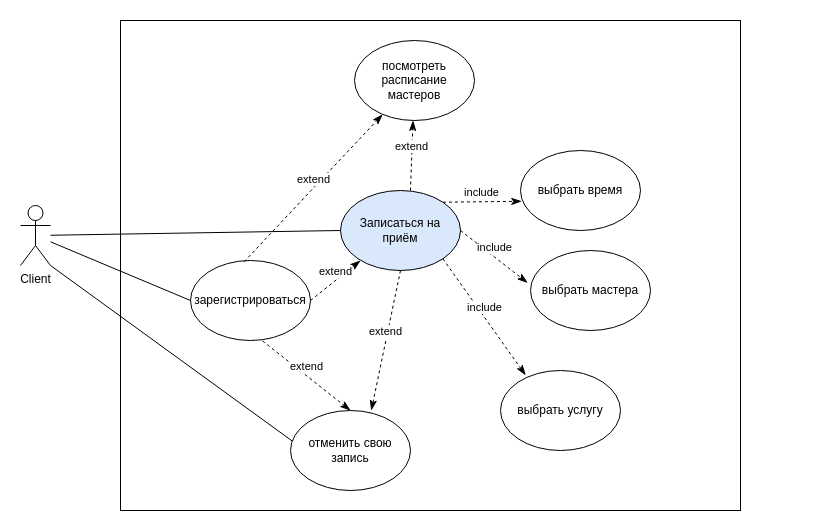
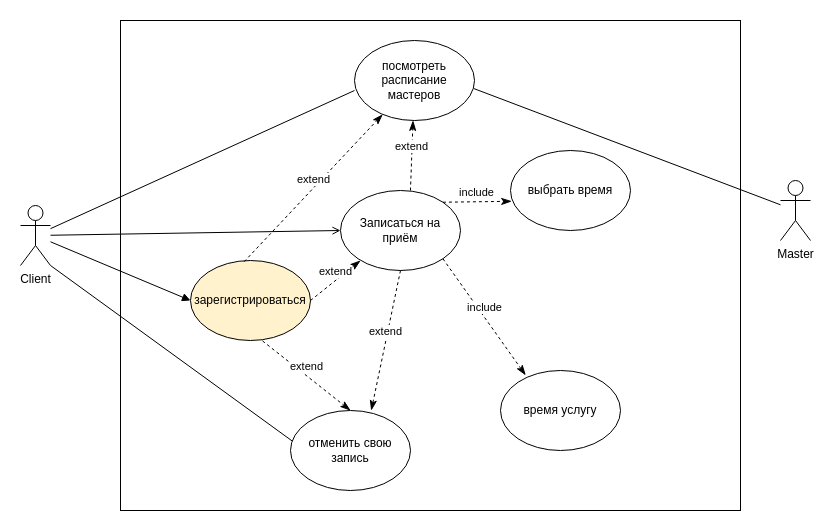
+ <mxCell id="9" value="" style="endArrow=none;html=1;rounded=0;exitX=0.993;exitY=0.6;exitDx=0;exitDy=0;exitPerimeter=0;" edge="1" parent="1" source="6" target="4"><mxGeometry width="50" height="50" relative="1" as="geometry"><mxPoint x="390" y="230" as="sourcePoint" /><mxPoint x="440" y="180" as="targetPoint" /></mxGeometry></mxCell>
+ <mxCell id="8" value="" style="endArrow=none;html=1;rounded=0;entryX=0;entryY=0.625;entryDx=0;entryDy=0;entryPerimeter=0;" edge="1" parent="1" source="3" target="6"><mxGeometry width="50" height="50" relative="1" as="geometry"><mxPoint x="390" y="230" as="sourcePoint" /><mxPoint x="440" y="180" as="targetPoint" /></mxGeometry></mxCell>
- <mxCell id="10" value="выбрать время" style="ellipse;whiteSpace=wrap;html=1;" vertex="1" parent="1"><mxGeometry x="520" y="150" width="120" height="80" as="geometry" /></mxCell>
+ <mxCell id="10" value="выбрать время" style="ellipse;whiteSpace=wrap;html=1;" vertex="1" parent="1"><mxGeometry x="510" y="150" width="120" height="80" as="geometry" /></mxCell>
+ <mxCell id="4" value="Master" style="shape=umlActor;verticalLabelPosition=bottom;verticalAlign=top;html=1;outlineConnect=0;" vertex="1" parent="1"><mxGeometry x="780" y="180" width="30" height="60" as="geometry" /></mxCell>
- <mxCell id="7" value="" style="endArrow=none;html=1;rounded=0;entryX=0;entryY=0.5;entryDx=0;entryDy=0;" edge="1" parent="1" source="3" target="5"><mxGeometry width="50" height="50" relative="1" as="geometry"><mxPoint x="390" y="230" as="sourcePoint" /><mxPoint x="440" y="180" as="targetPoint" /></mxGeometry></mxCell>
+ <mxCell id="7" value="" style="endArrow=open;html=1;rounded=0;entryX=0;entryY=0.5;entryDx=0;entryDy=0;" edge="1" parent="1" source="3" target="5"><mxGeometry width="50" height="50" relative="1" as="geometry"><mxPoint x="390" y="230" as="sourcePoint" /><mxPoint x="440" y="180" as="targetPoint" /></mxGeometry></mxCell>
- <mxCell id="5" value="Записаться на приём" style="ellipse;whiteSpace=wrap;html=1;fillColor=#dae8fc;" vertex="1" parent="1"><mxGeometry x="340" y="190" width="120" height="80" as="geometry" /></mxCell>
+ <mxCell id="5" value="Записаться на приём" style="ellipse;whiteSpace=wrap;html=1;" vertex="1" parent="1"><mxGeometry x="340" y="190" width="120" height="80" as="geometry" /></mxCell>
- <mxCell id="14" value="include" style="html=1;verticalAlign=bottom;endArrow=classicThin;dashed=1;endSize=8;curved=0;rounded=0;exitX=1;exitY=0.5;exitDx=0;exitDy=0;entryX=-0.023;entryY=0.405;entryDx=0;entryDy=0;entryPerimeter=0;endFill=1;" edge="1" parent="1" source="5" target="12"><mxGeometry relative="1" as="geometry"><mxPoint x="342" y="252" as="sourcePoint" /><mxPoint x="411" y="221" as="targetPoint" /></mxGeometry></mxCell>
- <mxCell id="12" value="выбрать мастера" style="ellipse;whiteSpace=wrap;html=1;" vertex="1" parent="1"><mxGeometry x="530" y="250" width="120" height="80" as="geometry" /></mxCell>
- <mxCell id="21" value="" style="endArrow=none;html=1;rounded=0;entryX=0;entryY=0.5;entryDx=0;entryDy=0;" edge="1" parent="1" source="3" target="20"><mxGeometry width="50" height="50" relative="1" as="geometry"><mxPoint x="390" y="330" as="sourcePoint" /><mxPoint x="440" y="280" as="targetPoint" /></mxGeometry></mxCell>
+ <mxCell id="21" value="" style="endArrow=block;html=1;rounded=0;entryX=0;entryY=0.5;entryDx=0;entryDy=0;" edge="1" parent="1" source="3" target="20"><mxGeometry width="50" height="50" relative="1" as="geometry"><mxPoint x="390" y="330" as="sourcePoint" /><mxPoint x="440" y="280" as="targetPoint" /></mxGeometry></mxCell>
- <mxCell id="20" value="зарегистрироваться" style="ellipse;whiteSpace=wrap;html=1;" vertex="1" parent="1"><mxGeometry x="190" y="260" width="120" height="80" as="geometry" /></mxCell>
+ <mxCell id="20" value="зарегистрироваться" style="ellipse;whiteSpace=wrap;html=1;fillColor=#fff2cc;" vertex="1" parent="1"><mxGeometry x="190" y="260" width="120" height="80" as="geometry" /></mxCell>
- <mxCell id="11" value="выбрать услугу" style="ellipse;whiteSpace=wrap;html=1;" vertex="1" parent="1"><mxGeometry x="500" y="370" width="120" height="80" as="geometry" /></mxCell>
+ <mxCell id="11" value="время услугу" style="ellipse;whiteSpace=wrap;html=1;" vertex="1" parent="1"><mxGeometry x="500" y="370" width="120" height="80" as="geometry" /></mxCell>
